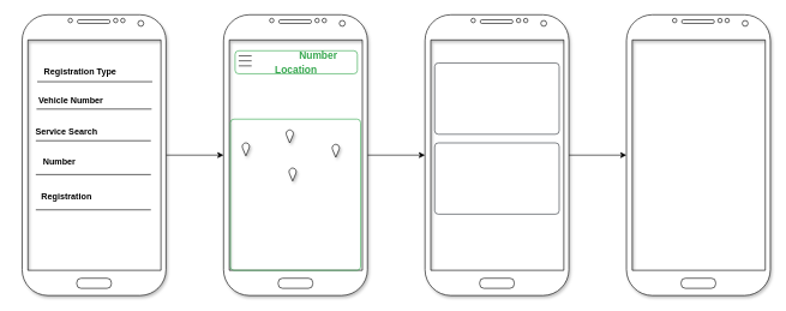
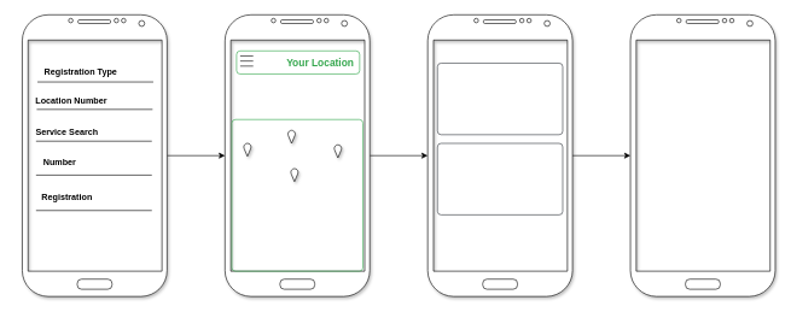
- <mxCell id="18" value="&amp;nbsp; &amp;nbsp; &amp;nbsp; &amp;nbsp; &amp;nbsp; &amp;nbsp; &amp;nbsp;&lt;font style=&quot;font-size: 14px;&quot;&gt; &lt;b&gt;Number Location&lt;/b&gt;&lt;/font&gt;" style="html=1;shadow=0;dashed=0;shape=mxgraph.bootstrap.rrect;rSize=5;strokeColor=#33A64C;strokeWidth=1;fillColor=none;fontColor=#33A64C;whiteSpace=wrap;align=center;verticalAlign=middle;spacingLeft=0;fontStyle=0;fontSize=16;spacing=5;" vertex="1" parent="1"><mxGeometry x="326" y="70" width="170" height="32" as="geometry" /></mxCell>
+ <mxCell id="18" value="&amp;nbsp; &amp;nbsp; &amp;nbsp; &amp;nbsp; &amp;nbsp; &amp;nbsp; &amp;nbsp;&lt;font style=&quot;font-size: 14px;&quot;&gt; &lt;b&gt;Your Location&lt;/b&gt;&lt;/font&gt;" style="html=1;shadow=0;dashed=0;shape=mxgraph.bootstrap.rrect;rSize=5;strokeColor=#33A64C;strokeWidth=1;fillColor=none;fontColor=#33A64C;whiteSpace=wrap;align=center;verticalAlign=middle;spacingLeft=0;fontStyle=0;fontSize=16;spacing=5;" vertex="1" parent="1"><mxGeometry x="326" y="70" width="170" height="32" as="geometry" /></mxCell>
- <mxCell id="9" value="&lt;b&gt;Vehicle Number&lt;/b&gt;" style="text;html=1;strokeColor=none;fillColor=none;align=center;verticalAlign=middle;whiteSpace=wrap;rounded=0;shadow=1;" vertex="1" parent="1"><mxGeometry x="36" y="124" width="124" height="30" as="geometry" /></mxCell>
+ <mxCell id="9" value="&lt;b&gt;Location Number&lt;/b&gt;" style="text;html=1;strokeColor=none;fillColor=none;align=center;verticalAlign=middle;whiteSpace=wrap;rounded=0;shadow=1;" vertex="1" parent="1"><mxGeometry x="36" y="124" width="124" height="30" as="geometry" /></mxCell>
